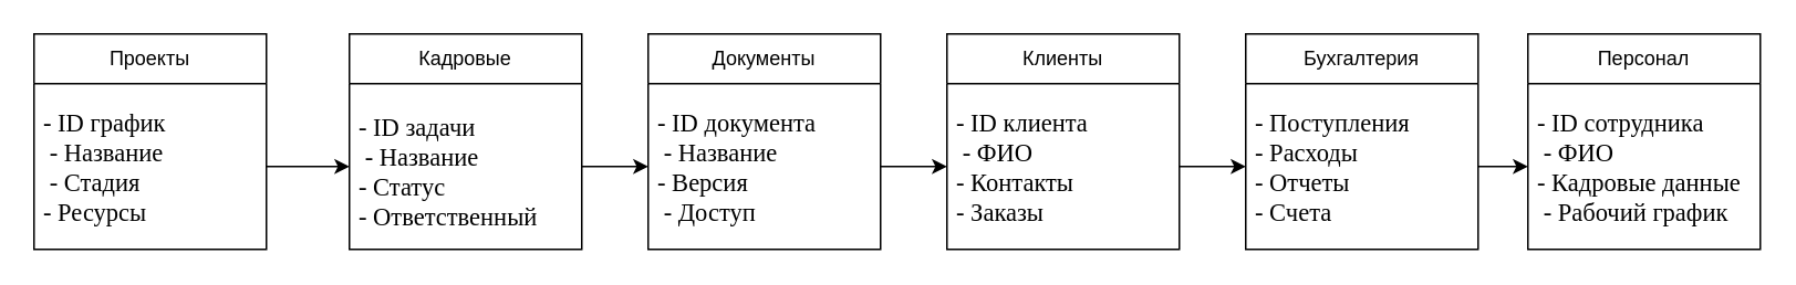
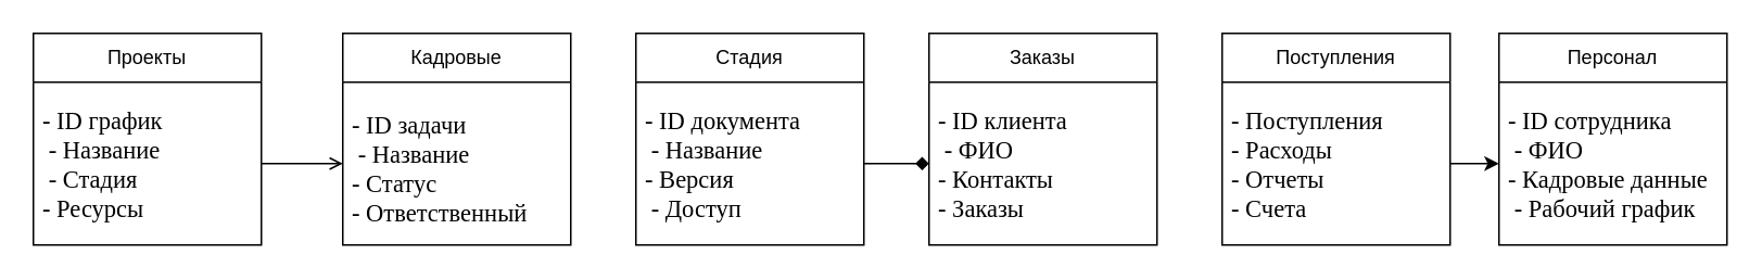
- <mxCell id="6" value="Документы " style="swimlane;fontStyle=0;childLayout=stackLayout;horizontal=1;startSize=30;horizontalStack=0;resizeParent=1;resizeParentMax=0;resizeLast=0;collapsible=1;marginBottom=0;whiteSpace=wrap;html=1;" vertex="1" parent="1"><mxGeometry x="390" y="20" width="140" height="130" as="geometry" /></mxCell>
+ <mxCell id="6" value="Стадия " style="swimlane;fontStyle=0;childLayout=stackLayout;horizontal=1;startSize=30;horizontalStack=0;resizeParent=1;resizeParentMax=0;resizeLast=0;collapsible=1;marginBottom=0;whiteSpace=wrap;html=1;" vertex="1" parent="1"><mxGeometry x="390" y="20" width="140" height="130" as="geometry" /></mxCell>
- <mxCell id="8" value="Клиенты " style="swimlane;fontStyle=0;childLayout=stackLayout;horizontal=1;startSize=30;horizontalStack=0;resizeParent=1;resizeParentMax=0;resizeLast=0;collapsible=1;marginBottom=0;whiteSpace=wrap;html=1;" vertex="1" parent="1"><mxGeometry x="570" y="20" width="140" height="130" as="geometry" /></mxCell>
+ <mxCell id="8" value="Заказы " style="swimlane;fontStyle=0;childLayout=stackLayout;horizontal=1;startSize=30;horizontalStack=0;resizeParent=1;resizeParentMax=0;resizeLast=0;collapsible=1;marginBottom=0;whiteSpace=wrap;html=1;" vertex="1" parent="1"><mxGeometry x="570" y="20" width="140" height="130" as="geometry" /></mxCell>
- <mxCell id="10" value="Бухгалтерия " style="swimlane;fontStyle=0;childLayout=stackLayout;horizontal=1;startSize=30;horizontalStack=0;resizeParent=1;resizeParentMax=0;resizeLast=0;collapsible=1;marginBottom=0;whiteSpace=wrap;html=1;" vertex="1" parent="1"><mxGeometry x="750" y="20" width="140" height="130" as="geometry" /></mxCell>
+ <mxCell id="10" value="Поступления " style="swimlane;fontStyle=0;childLayout=stackLayout;horizontal=1;startSize=30;horizontalStack=0;resizeParent=1;resizeParentMax=0;resizeLast=0;collapsible=1;marginBottom=0;whiteSpace=wrap;html=1;" vertex="1" parent="1"><mxGeometry x="750" y="20" width="140" height="130" as="geometry" /></mxCell>
- <mxCell id="14" style="edgeStyle=orthogonalEdgeStyle;rounded=0;orthogonalLoop=1;jettySize=auto;html=1;entryX=0;entryY=0.5;entryDx=0;entryDy=0;" edge="1" parent="1" source="5" target="3"><mxGeometry relative="1" as="geometry" /></mxCell>
+ <mxCell id="14" style="edgeStyle=orthogonalEdgeStyle;rounded=0;orthogonalLoop=1;jettySize=auto;html=1;entryX=0;entryY=0.5;entryDx=0;entryDy=0;endArrow=open;" edge="1" parent="1" source="5" target="3"><mxGeometry relative="1" as="geometry" /></mxCell>
- <mxCell id="15" style="edgeStyle=orthogonalEdgeStyle;rounded=0;orthogonalLoop=1;jettySize=auto;html=1;entryX=0;entryY=0.5;entryDx=0;entryDy=0;" edge="1" parent="1" source="3" target="7"><mxGeometry relative="1" as="geometry" /></mxCell>
- <mxCell id="16" style="edgeStyle=orthogonalEdgeStyle;rounded=0;orthogonalLoop=1;jettySize=auto;html=1;entryX=0;entryY=0.5;entryDx=0;entryDy=0;" edge="1" parent="1" source="7" target="9"><mxGeometry relative="1" as="geometry" /></mxCell>
+ <mxCell id="16" style="edgeStyle=orthogonalEdgeStyle;rounded=0;orthogonalLoop=1;jettySize=auto;html=1;entryX=0;entryY=0.5;entryDx=0;entryDy=0;endArrow=diamond;" edge="1" parent="1" source="7" target="9"><mxGeometry relative="1" as="geometry" /></mxCell>
- <mxCell id="17" style="edgeStyle=orthogonalEdgeStyle;rounded=0;orthogonalLoop=1;jettySize=auto;html=1;exitX=1;exitY=0.5;exitDx=0;exitDy=0;entryX=0;entryY=0.5;entryDx=0;entryDy=0;" edge="1" parent="1" source="9" target="11"><mxGeometry relative="1" as="geometry" /></mxCell>
